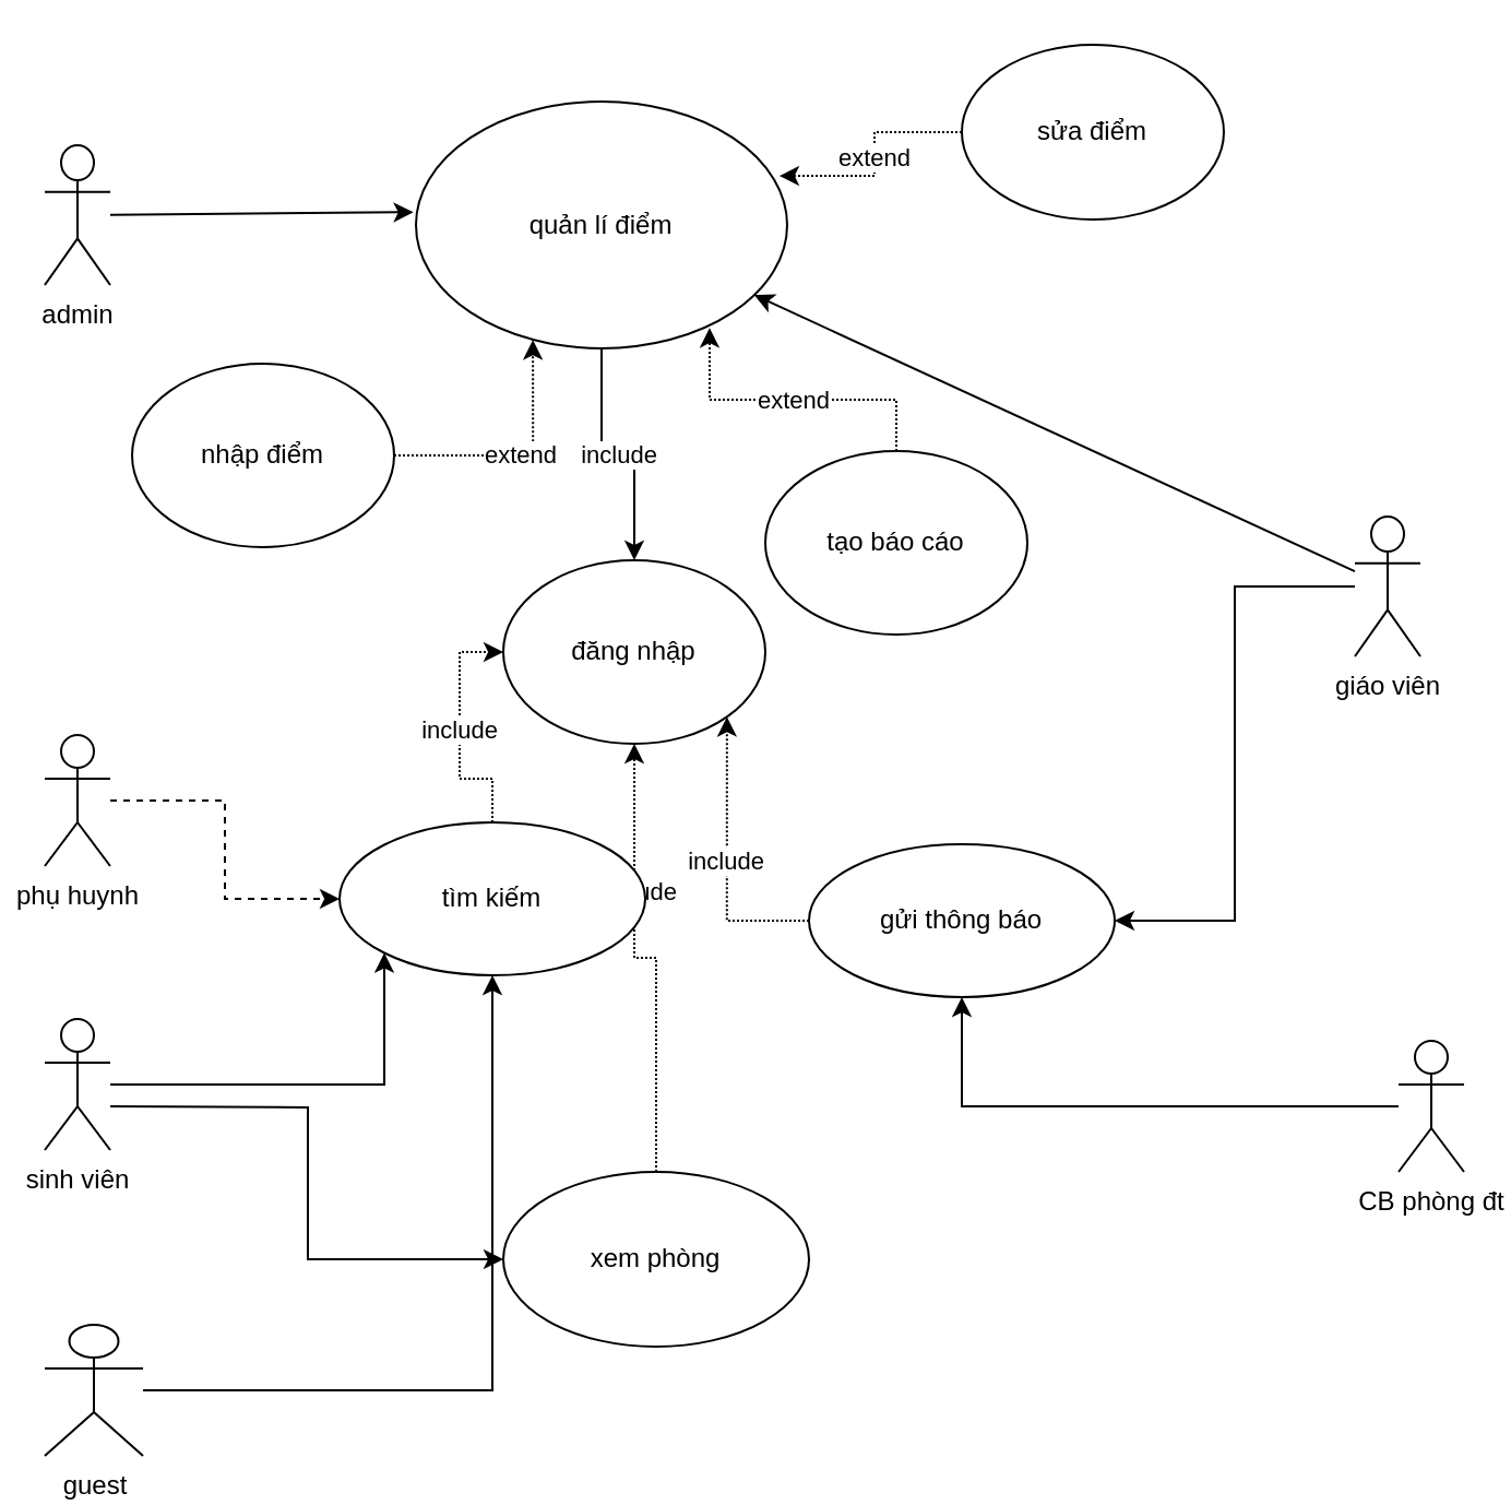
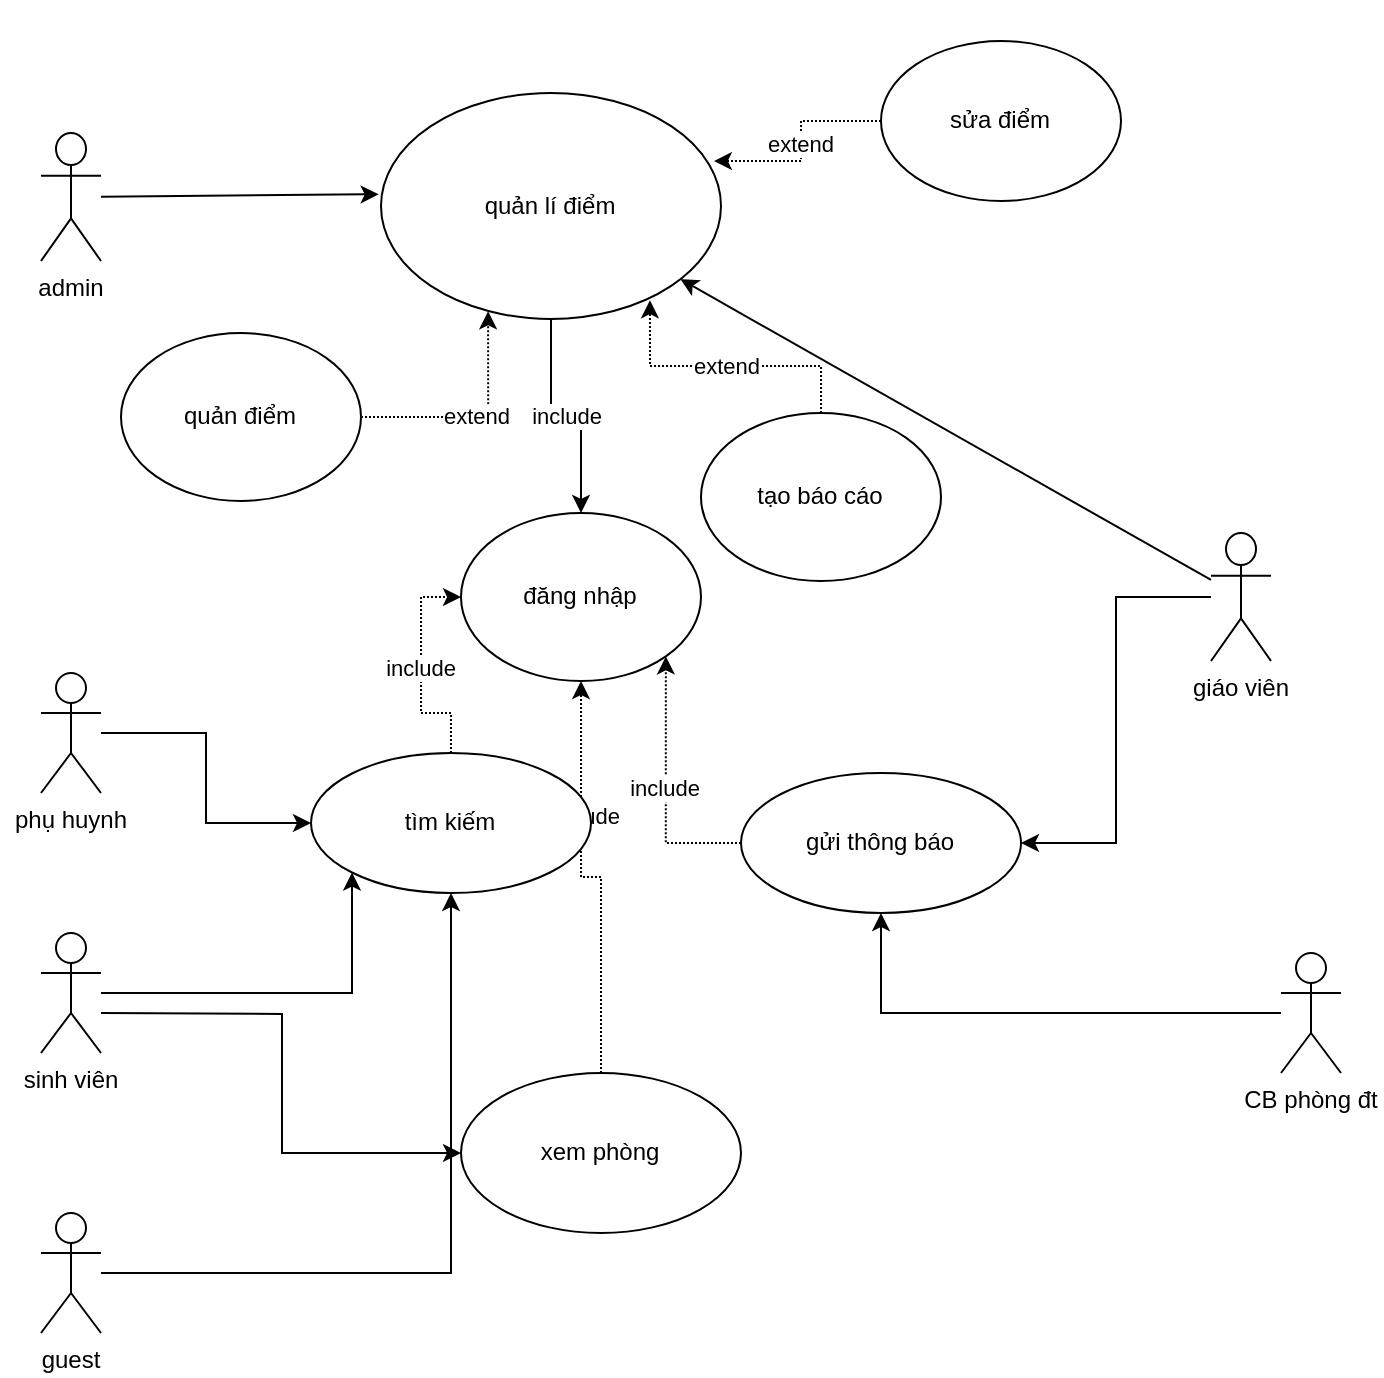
- <mxCell id="7" value="nhập điểm" style="ellipse;whiteSpace=wrap;html=1;" vertex="1" parent="1"><mxGeometry x="60" y="166" width="120" height="84" as="geometry" /></mxCell>
+ <mxCell id="7" value="quản điểm" style="ellipse;whiteSpace=wrap;html=1;" vertex="1" parent="1"><mxGeometry x="60" y="166" width="120" height="84" as="geometry" /></mxCell>
- <mxCell id="3" value="giáo viên" style="shape=umlActor;verticalLabelPosition=bottom;verticalAlign=top;html=1;outlineConnect=0;" vertex="1" parent="1"><mxGeometry x="620" y="236" width="30" height="64" as="geometry" /></mxCell>
+ <mxCell id="3" value="giáo viên" style="shape=umlActor;verticalLabelPosition=bottom;verticalAlign=top;html=1;outlineConnect=0;" vertex="1" parent="1"><mxGeometry x="605" y="266" width="30" height="64" as="geometry" /></mxCell>
- <mxCell id="12" style="edgeStyle=orthogonalEdgeStyle;rounded=0;orthogonalLoop=1;jettySize=auto;html=1;entryX=0;entryY=0.5;entryDx=0;entryDy=0;dashed=1;" edge="1" parent="1" source="13" target="28"><mxGeometry relative="1" as="geometry" /></mxCell>
+ <mxCell id="12" style="edgeStyle=orthogonalEdgeStyle;rounded=0;orthogonalLoop=1;jettySize=auto;html=1;entryX=0;entryY=0.5;entryDx=0;entryDy=0;" edge="1" parent="1" source="13" target="28"><mxGeometry relative="1" as="geometry" /></mxCell>
- <mxCell id="18" value="guest" style="shape=umlActor;verticalLabelPosition=bottom;verticalAlign=top;html=1;" vertex="1" parent="1"><mxGeometry x="20" y="606" width="45" height="60" as="geometry" /></mxCell>
+ <mxCell id="18" value="guest" style="shape=umlActor;verticalLabelPosition=bottom;verticalAlign=top;html=1;" vertex="1" parent="1"><mxGeometry x="20" y="606" width="30" height="60" as="geometry" /></mxCell>
